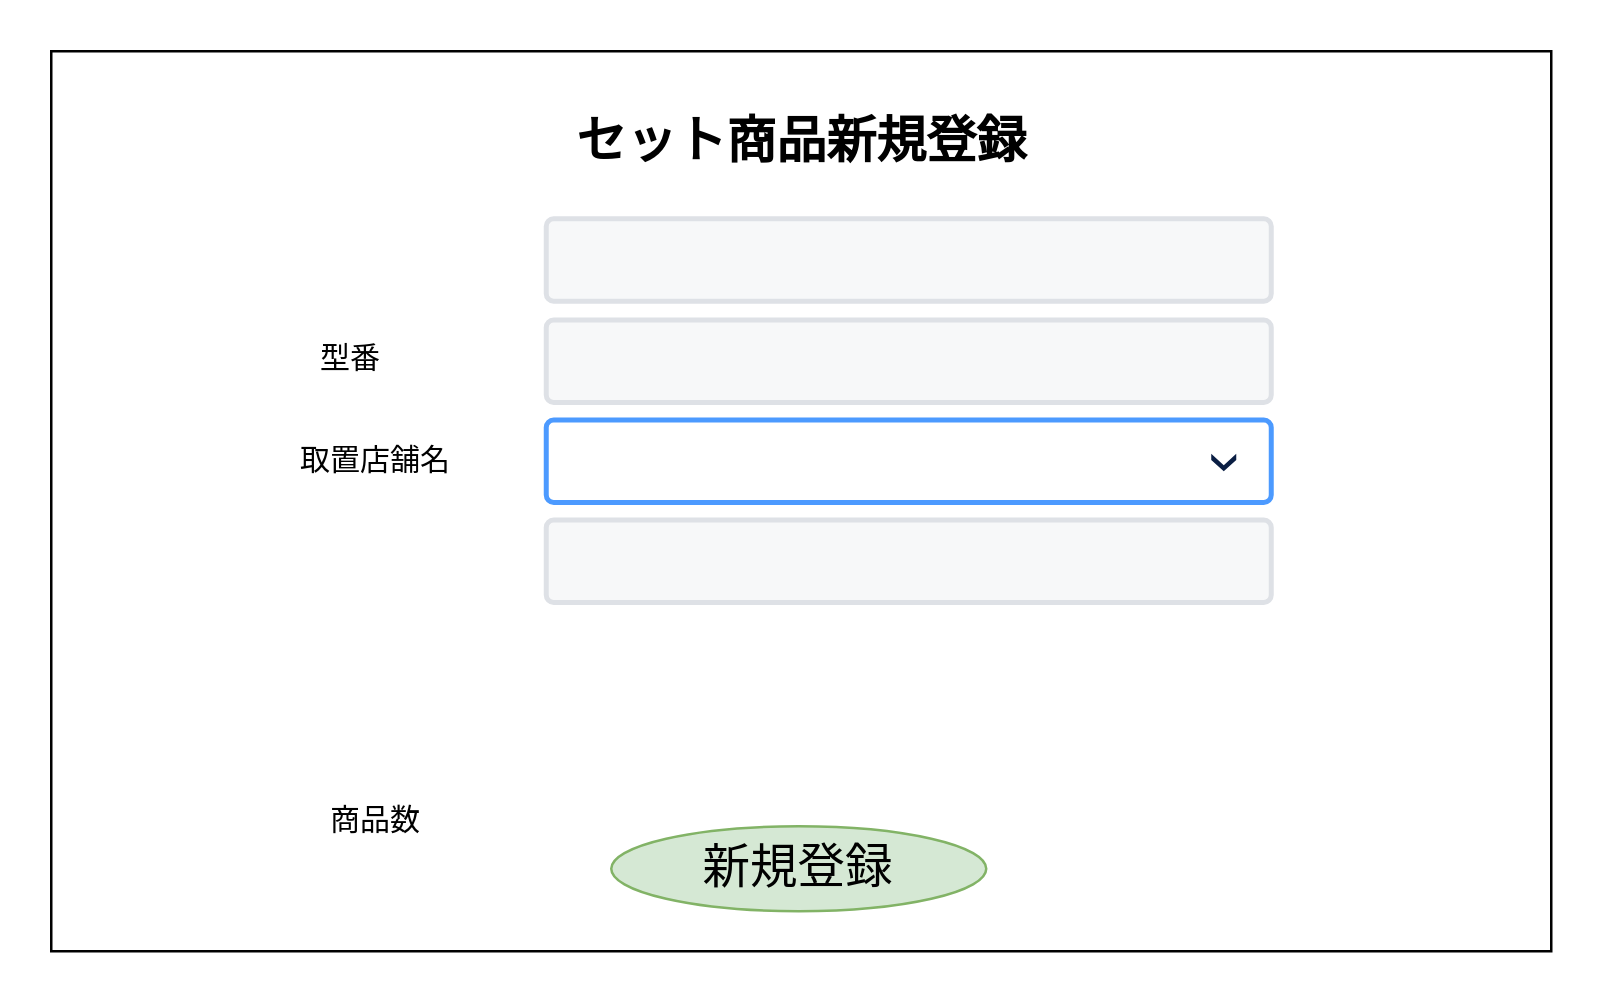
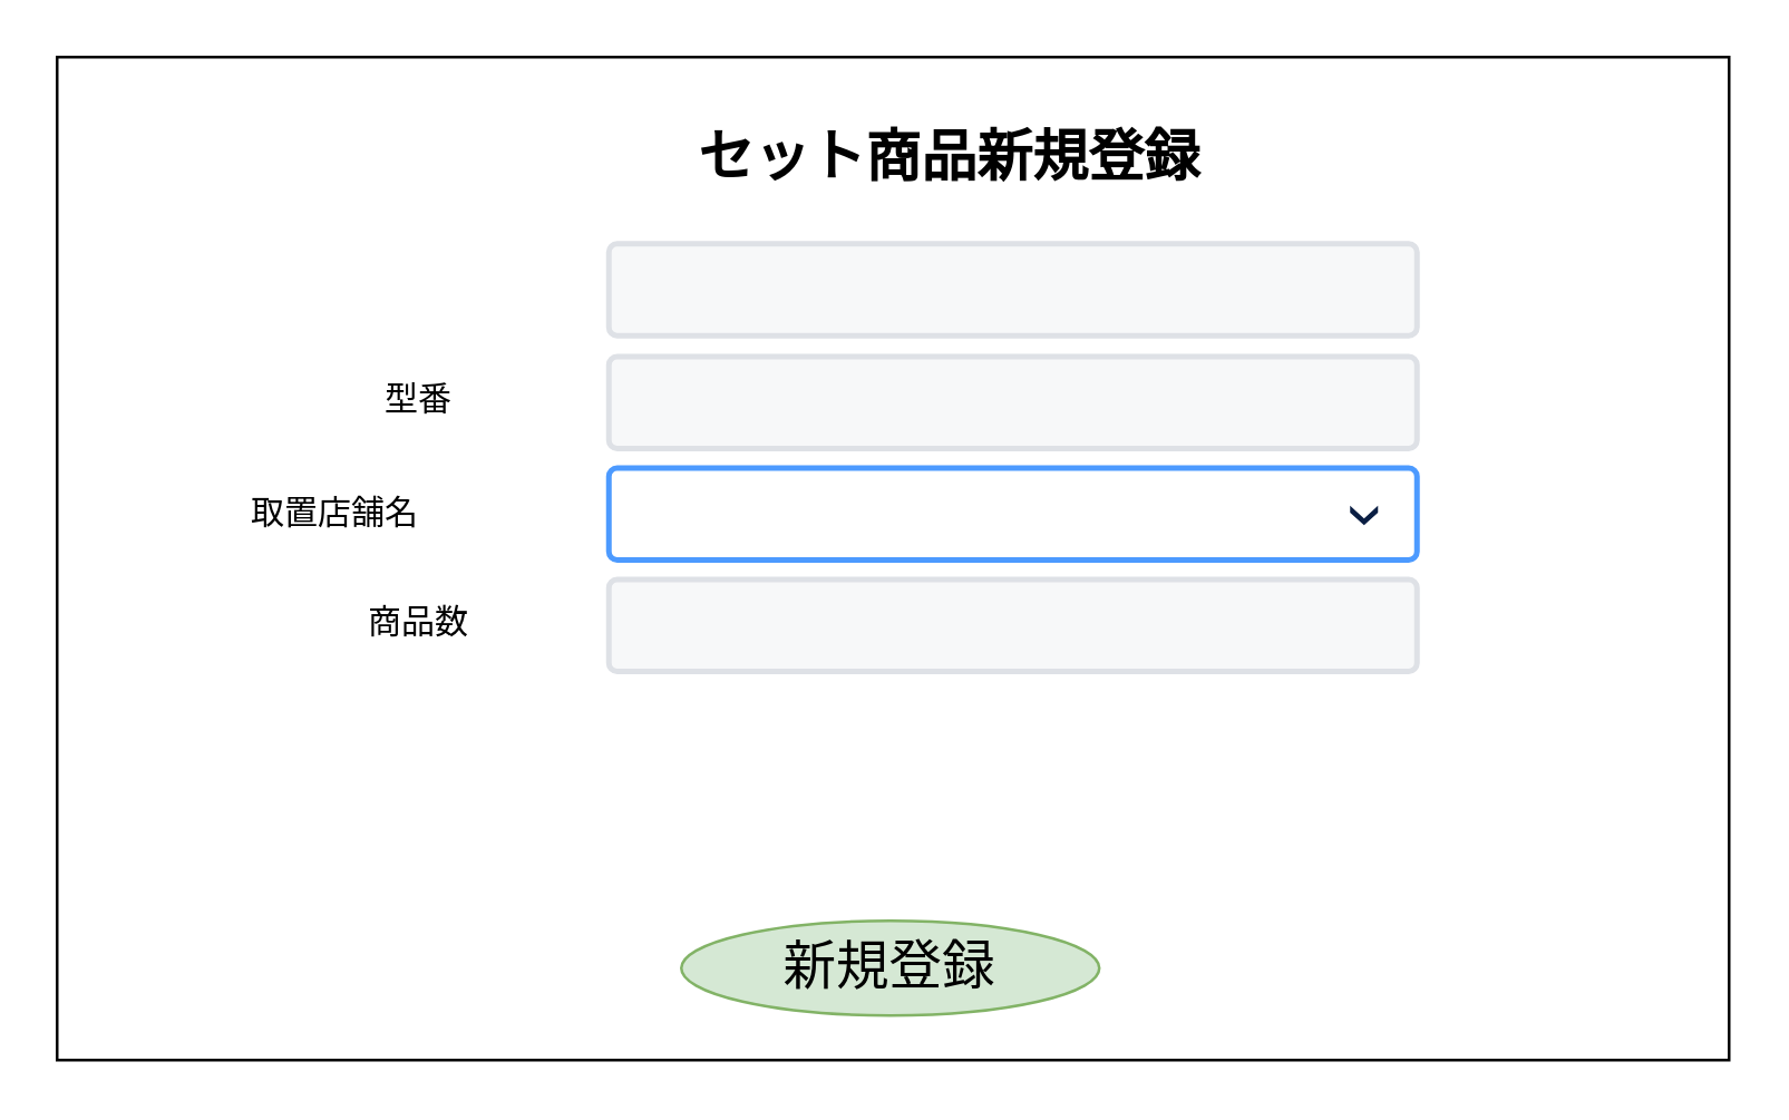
- <mxCell id="3" value="セット商品新規登録" style="text;html=1;strokeColor=none;fillColor=none;align=center;verticalAlign=middle;whiteSpace=wrap;rounded=0;fontColor=default;fontStyle=1;fontSize=20;" vertex="1" parent="1"><mxGeometry x="207.5" y="30" width="225" height="50" as="geometry" /></mxCell>
+ <mxCell id="3" value="セット商品新規登録" style="text;html=1;strokeColor=none;fillColor=none;align=center;verticalAlign=middle;whiteSpace=wrap;rounded=0;fontColor=default;fontStyle=1;fontSize=20;" vertex="1" parent="1"><mxGeometry x="227.5" y="30" width="225" height="50" as="geometry" /></mxCell>
- <mxCell id="5" value="型番" style="text;html=1;strokeColor=none;fillColor=none;align=center;verticalAlign=middle;whiteSpace=wrap;rounded=0;" vertex="1" parent="1"><mxGeometry x="90" y="127.5" width="100" height="30" as="geometry" /></mxCell>
+ <mxCell id="5" value="型番" style="text;html=1;strokeColor=none;fillColor=none;align=center;verticalAlign=middle;whiteSpace=wrap;rounded=0;" vertex="1" parent="1"><mxGeometry x="100" y="127.5" width="100" height="30" as="geometry" /></mxCell>
- <mxCell id="7" value="取置店舗名" style="text;html=1;strokeColor=none;fillColor=none;align=center;verticalAlign=middle;whiteSpace=wrap;rounded=0;" vertex="1" parent="1"><mxGeometry x="115" y="169" width="70" height="30" as="geometry" /></mxCell>
+ <mxCell id="7" value="取置店舗名" style="text;html=1;strokeColor=none;fillColor=none;align=center;verticalAlign=middle;whiteSpace=wrap;rounded=0;" vertex="1" parent="1"><mxGeometry x="85" y="169" width="70" height="30" as="geometry" /></mxCell>
- <mxCell id="8" value="商品数" style="text;html=1;strokeColor=none;fillColor=none;align=center;verticalAlign=middle;whiteSpace=wrap;rounded=0;" vertex="1" parent="1"><mxGeometry x="115" y="312.5" width="70" height="30" as="geometry" /></mxCell>
+ <mxCell id="8" value="商品数" style="text;html=1;strokeColor=none;fillColor=none;align=center;verticalAlign=middle;whiteSpace=wrap;rounded=0;" vertex="1" parent="1"><mxGeometry x="115" y="207.5" width="70" height="30" as="geometry" /></mxCell>
